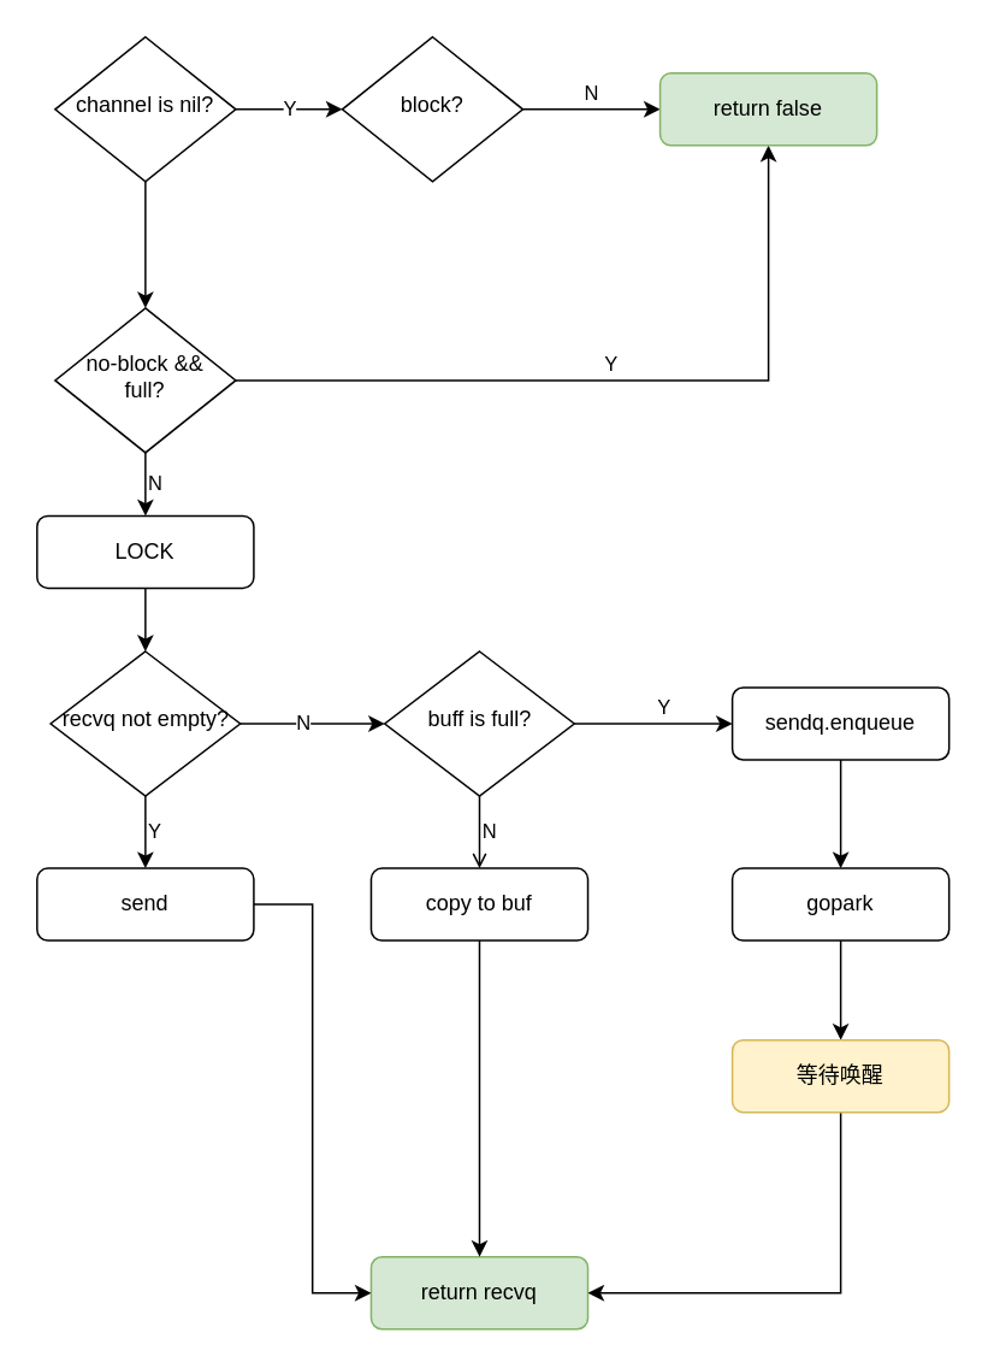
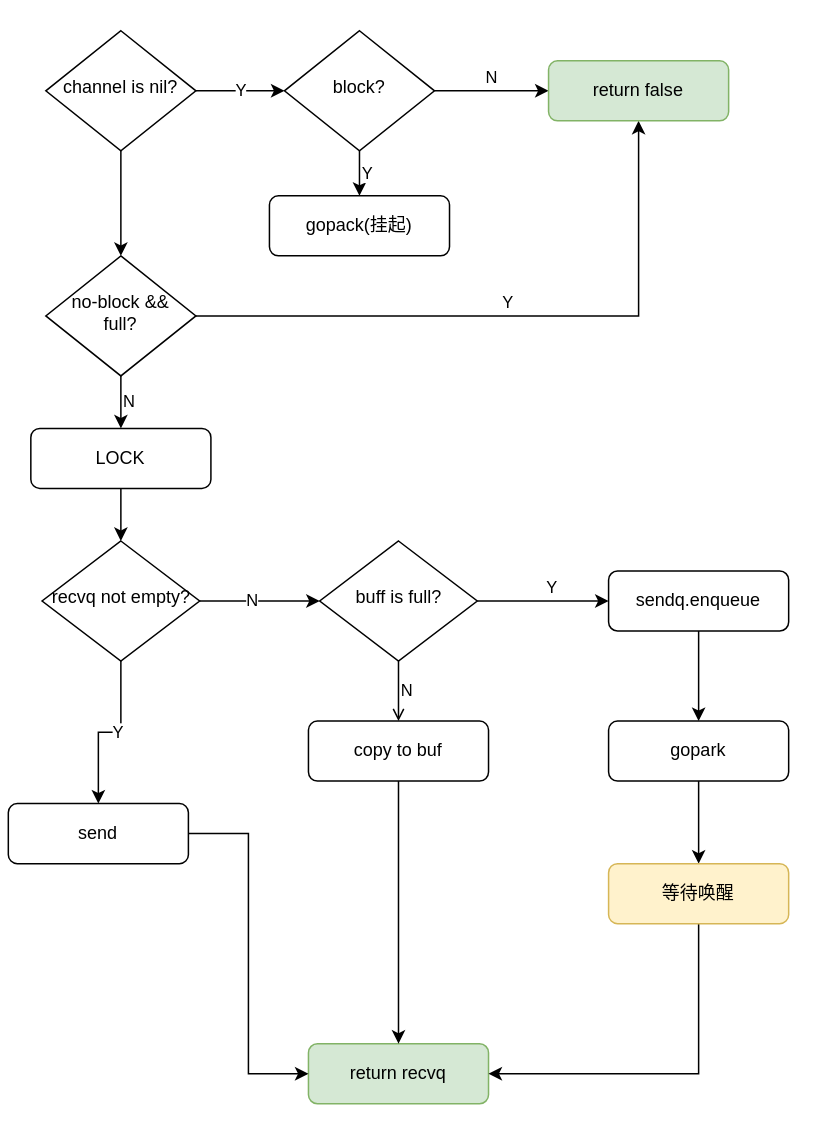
+ <mxCell id="9" value="Y" style="edgeStyle=orthogonalEdgeStyle;rounded=0;orthogonalLoop=1;jettySize=auto;html=1;entryX=0.5;entryY=0;entryDx=0;entryDy=0;verticalAlign=middle;align=left;" edge="1" parent="1" source="10" target="12"><mxGeometry relative="1" as="geometry" /></mxCell>
+ <mxCell id="12" value="gopack(挂起)" style="rounded=1;whiteSpace=wrap;html=1;fontSize=12;glass=0;strokeWidth=1;shadow=0;" vertex="1" parent="1"><mxGeometry x="179" y="130" width="120" height="40" as="geometry" /></mxCell>
- <mxCell id="18" value="send" style="rounded=1;whiteSpace=wrap;html=1;fontSize=12;glass=0;strokeWidth=1;shadow=0;" vertex="1" parent="1"><mxGeometry x="20" y="480" width="120" height="40" as="geometry" /></mxCell>
+ <mxCell id="18" value="send" style="rounded=1;whiteSpace=wrap;html=1;fontSize=12;glass=0;strokeWidth=1;shadow=0;" vertex="1" parent="1"><mxGeometry x="5" y="535" width="120" height="40" as="geometry" /></mxCell>
